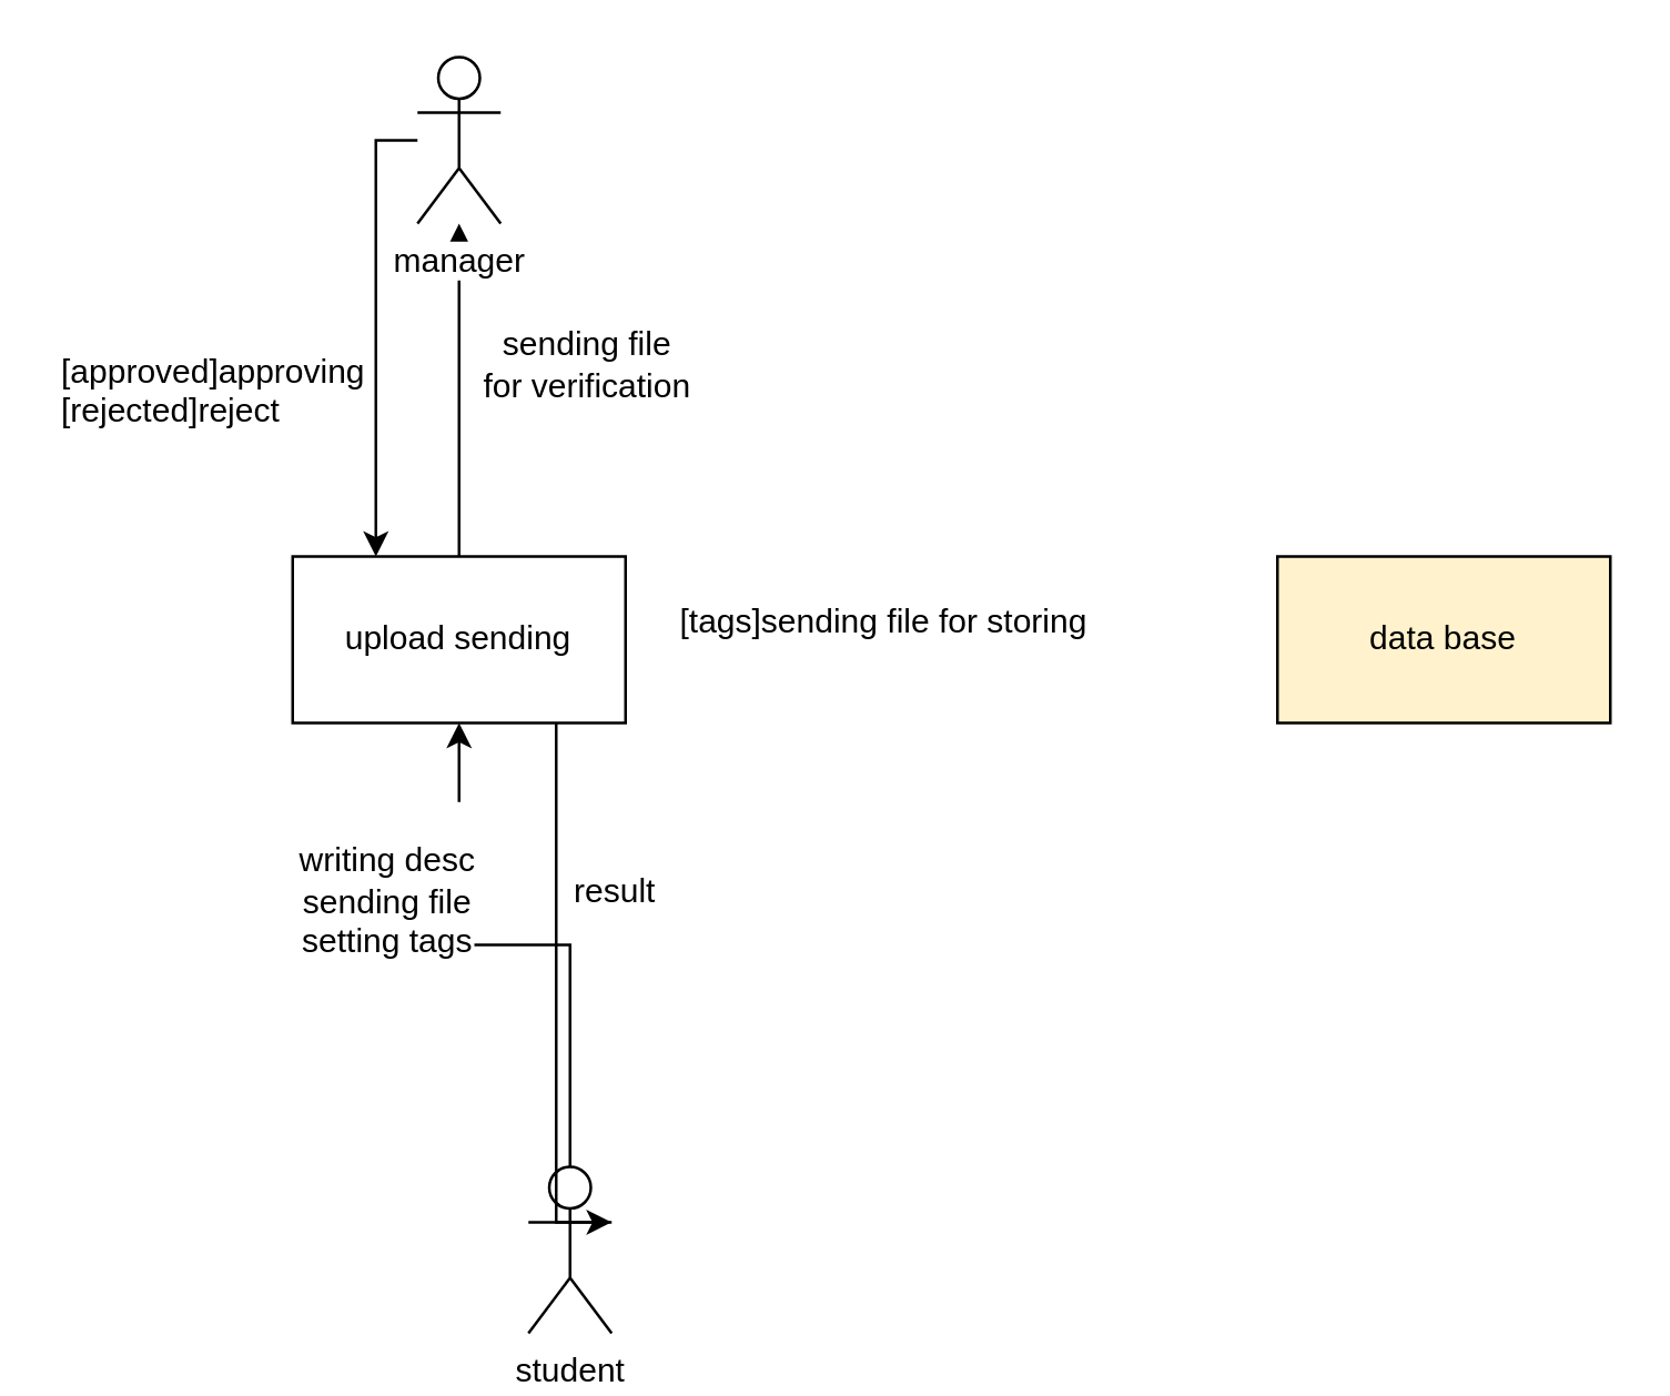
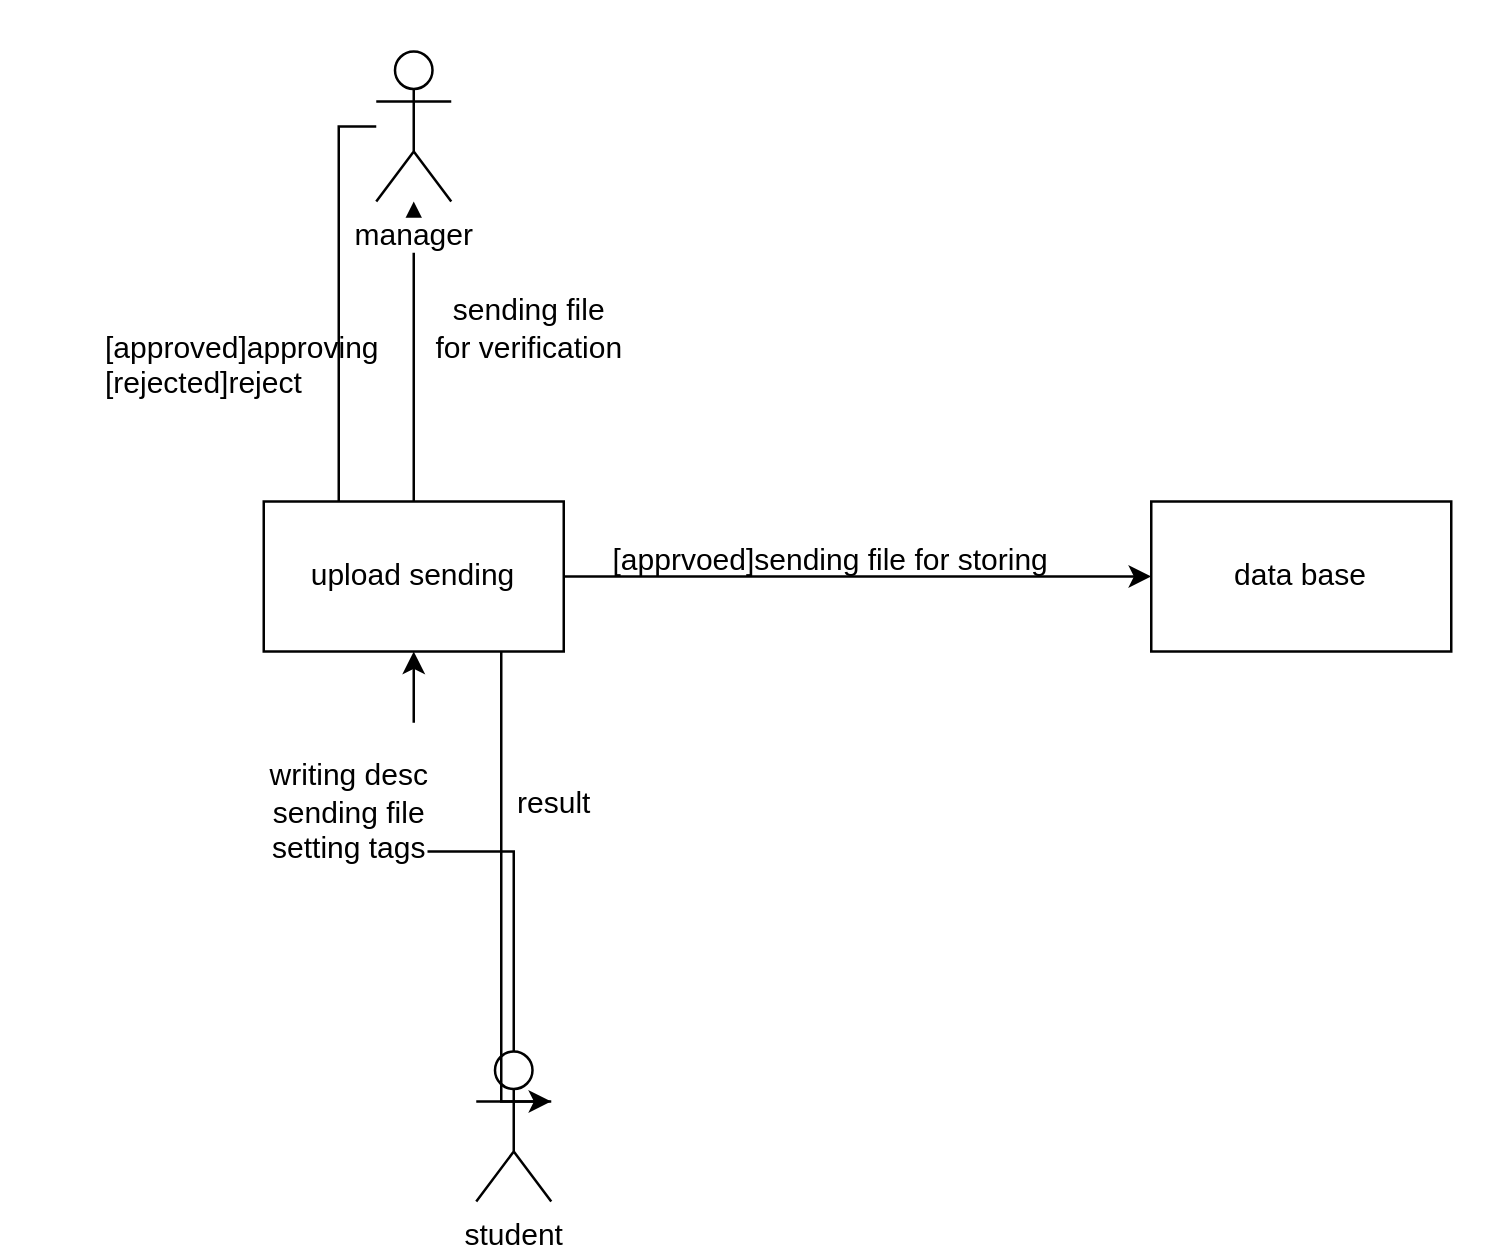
- <mxCell id="14" value="[approved]approving&lt;br&gt;[rejected]reject" style="text;html=1;" vertex="1" parent="1"><mxGeometry x="20" y="120" width="140" height="30" as="geometry" /></mxCell>
+ <mxCell id="14" value="[approved]approving&lt;br&gt;[rejected]reject" style="text;html=1;" vertex="1" parent="1"><mxGeometry x="40" y="125" width="140" height="30" as="geometry" /></mxCell>
- <mxCell id="11" style="edgeStyle=orthogonalEdgeStyle;rounded=0;orthogonalLoop=1;jettySize=auto;html=1;entryX=0.25;entryY=0;entryDx=0;entryDy=0;" edge="1" parent="1" source="12" target="10"><mxGeometry relative="1" as="geometry"><Array as="points"><mxPoint x="135" y="50" /></Array></mxGeometry></mxCell>
+ <mxCell id="11" style="edgeStyle=orthogonalEdgeStyle;rounded=0;orthogonalLoop=1;jettySize=auto;html=1;entryX=0.25;entryY=0;entryDx=0;entryDy=0;endArrow=none;" edge="1" parent="1" source="12" target="10"><mxGeometry relative="1" as="geometry"><Array as="points"><mxPoint x="135" y="50" /></Array></mxGeometry></mxCell>
- <mxCell id="15" value="[tags]sending file for storing" style="text;html=1;" vertex="1" parent="1"><mxGeometry x="242.5" y="210" width="200" height="30" as="geometry" /></mxCell>
+ <mxCell id="15" value="[apprvoed]sending file for storing" style="text;html=1;" vertex="1" parent="1"><mxGeometry x="242.5" y="210" width="200" height="30" as="geometry" /></mxCell>
+ <mxCell id="9" style="edgeStyle=orthogonalEdgeStyle;rounded=0;orthogonalLoop=1;jettySize=auto;html=1;" edge="1" parent="1" source="10" target="13"><mxGeometry relative="1" as="geometry" /></mxCell>
- <mxCell id="13" value="data base" style="rounded=0;whiteSpace=wrap;html=1;fillColor=#fff2cc;" vertex="1" parent="1"><mxGeometry x="460" y="200" width="120" height="60" as="geometry" /></mxCell>
+ <mxCell id="13" value="data base" style="rounded=0;whiteSpace=wrap;html=1;" vertex="1" parent="1"><mxGeometry x="460" y="200" width="120" height="60" as="geometry" /></mxCell>
